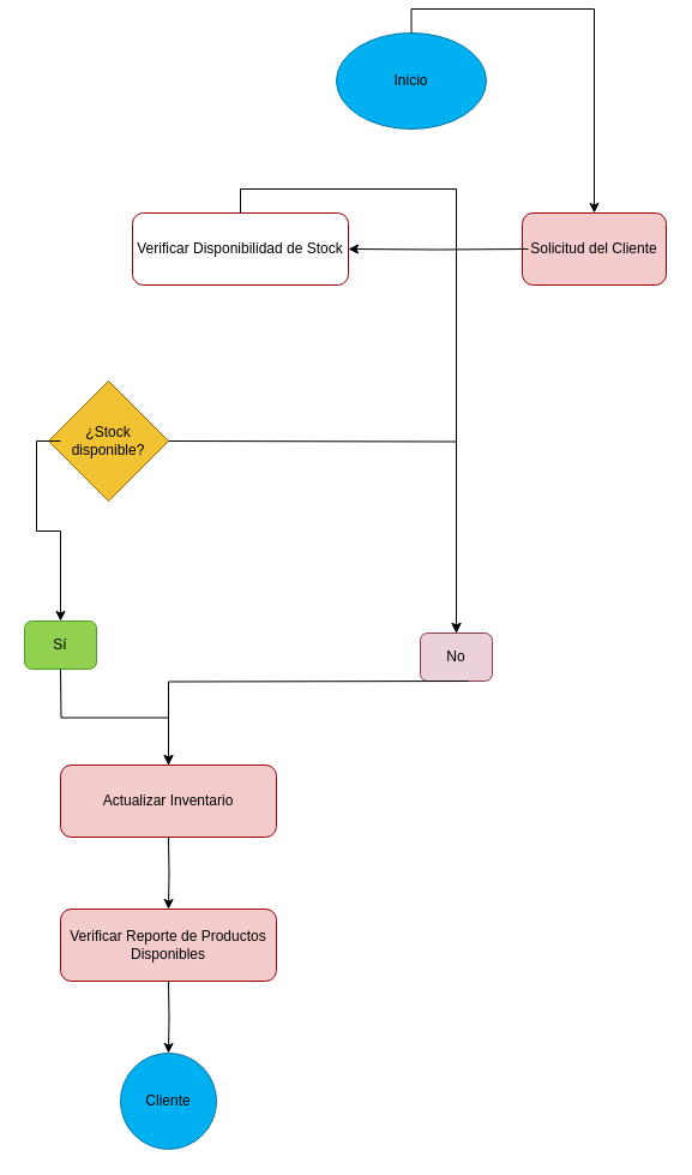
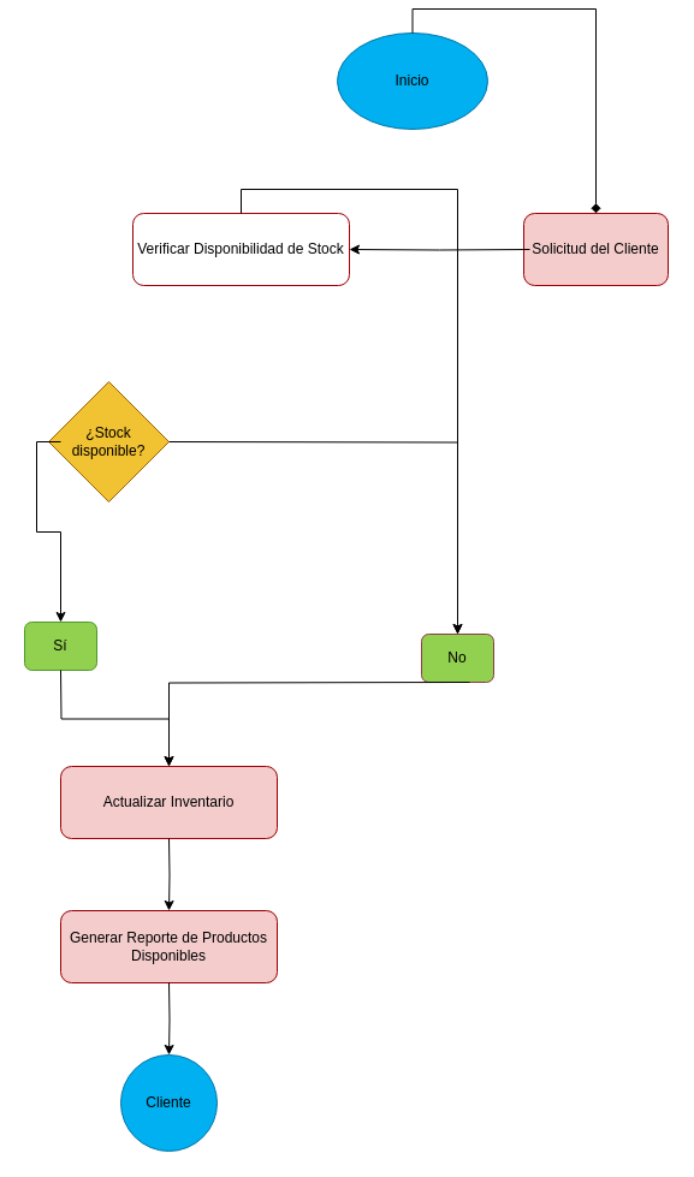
- <mxCell id="11" style="edgeStyle=orthogonalEdgeStyle;rounded=0;orthogonalLoop=1;jettySize=auto;html=1;exitX=0.5;exitY=0;exitDx=0;exitDy=0" edge="1" parent="1" source="2" target="3"><mxGeometry relative="1" as="geometry" /></mxCell>
+ <mxCell id="11" style="edgeStyle=orthogonalEdgeStyle;rounded=0;orthogonalLoop=1;jettySize=auto;html=1;exitX=0.5;exitY=0;exitDx=0;exitDy=0;endArrow=diamond;" edge="1" parent="1" source="2" target="3"><mxGeometry relative="1" as="geometry" /></mxCell>
- <mxCell id="7" value="No" style="rounded=1;whiteSpace=wrap;html=1;fillColor=#EAD1DC;strokeColor=#8E3B46;" vertex="1" connectable="0" parent="1"><mxGeometry x="350" y="520" width="60" height="40" as="geometry" /></mxCell>
+ <mxCell id="7" value="No" style="rounded=1;whiteSpace=wrap;html=1;fillColor=#92d050;strokeColor=#8E3B46;" vertex="1" connectable="0" parent="1"><mxGeometry x="350" y="520" width="60" height="40" as="geometry" /></mxCell>
- <mxCell id="9" value="Verificar Reporte de Productos Disponibles" style="rounded=1;whiteSpace=wrap;html=1;fillColor=#F4CCCC;strokeColor=#9C0006;" vertex="1" connectable="0" parent="1"><mxGeometry x="50" y="750" width="180" height="60" as="geometry" /></mxCell>
+ <mxCell id="9" value="Generar Reporte de Productos Disponibles" style="rounded=1;whiteSpace=wrap;html=1;fillColor=#F4CCCC;strokeColor=#9C0006;" vertex="1" connectable="0" parent="1"><mxGeometry x="50" y="750" width="180" height="60" as="geometry" /></mxCell>
